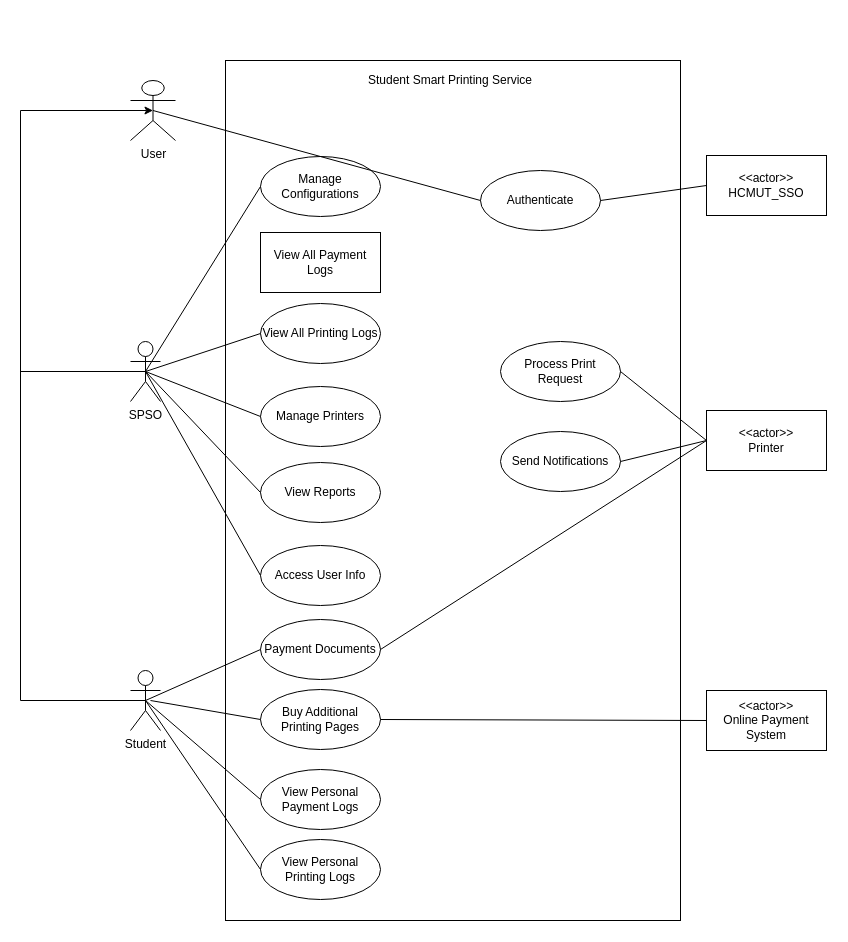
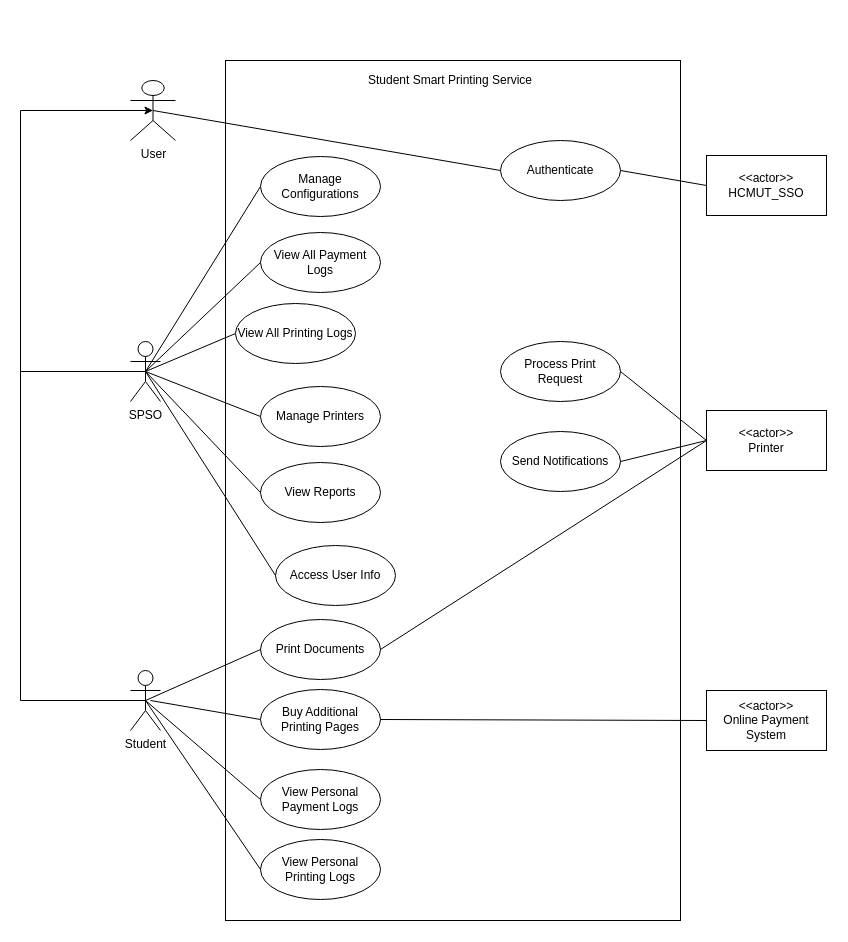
- <mxCell id="31" value="Authenticate" style="ellipse;whiteSpace=wrap;html=1;" parent="1" vertex="1"><mxGeometry x="480" y="170" width="120" height="60" as="geometry" /></mxCell>
+ <mxCell id="31" value="Authenticate" style="ellipse;whiteSpace=wrap;html=1;" parent="1" vertex="1"><mxGeometry x="500" y="140" width="120" height="60" as="geometry" /></mxCell>
- <mxCell id="9" value="View All Payment Logs" style="whiteSpace=wrap;html=1;rounded=0;" parent="1" vertex="1"><mxGeometry x="260" y="232" width="120" height="60" as="geometry" /></mxCell>
+ <mxCell id="9" value="View All Payment Logs" style="ellipse;whiteSpace=wrap;html=1;" parent="1" vertex="1"><mxGeometry x="260" y="232" width="120" height="60" as="geometry" /></mxCell>
+ <mxCell id="18" value="" style="endArrow=none;html=1;rounded=0;entryX=0;entryY=0.5;entryDx=0;entryDy=0;exitX=0.5;exitY=0.5;exitDx=0;exitDy=0;exitPerimeter=0;" parent="1" source="5" target="9" edge="1"><mxGeometry width="50" height="50" relative="1" as="geometry"><mxPoint x="160" y="356" as="sourcePoint" /><mxPoint x="275" y="226" as="targetPoint" /></mxGeometry></mxCell>
- <mxCell id="8" value="View All Printing Logs" style="ellipse;whiteSpace=wrap;html=1;" parent="1" vertex="1"><mxGeometry x="260" y="303" width="120" height="60" as="geometry" /></mxCell>
+ <mxCell id="8" value="View All Printing Logs" style="ellipse;whiteSpace=wrap;html=1;" parent="1" vertex="1"><mxGeometry x="235" y="303" width="120" height="60" as="geometry" /></mxCell>
- <mxCell id="24" value="Access User Info" style="ellipse;whiteSpace=wrap;html=1;" parent="1" vertex="1"><mxGeometry x="260" y="545" width="120" height="60" as="geometry" /></mxCell>
+ <mxCell id="24" value="Access User Info" style="ellipse;whiteSpace=wrap;html=1;" parent="1" vertex="1"><mxGeometry x="275" y="545" width="120" height="60" as="geometry" /></mxCell>
- <mxCell id="11" value="Payment Documents" style="ellipse;whiteSpace=wrap;html=1;" parent="1" vertex="1"><mxGeometry x="260" y="619" width="120" height="60" as="geometry" /></mxCell>
+ <mxCell id="11" value="Print Documents" style="ellipse;whiteSpace=wrap;html=1;" parent="1" vertex="1"><mxGeometry x="260" y="619" width="120" height="60" as="geometry" /></mxCell>
